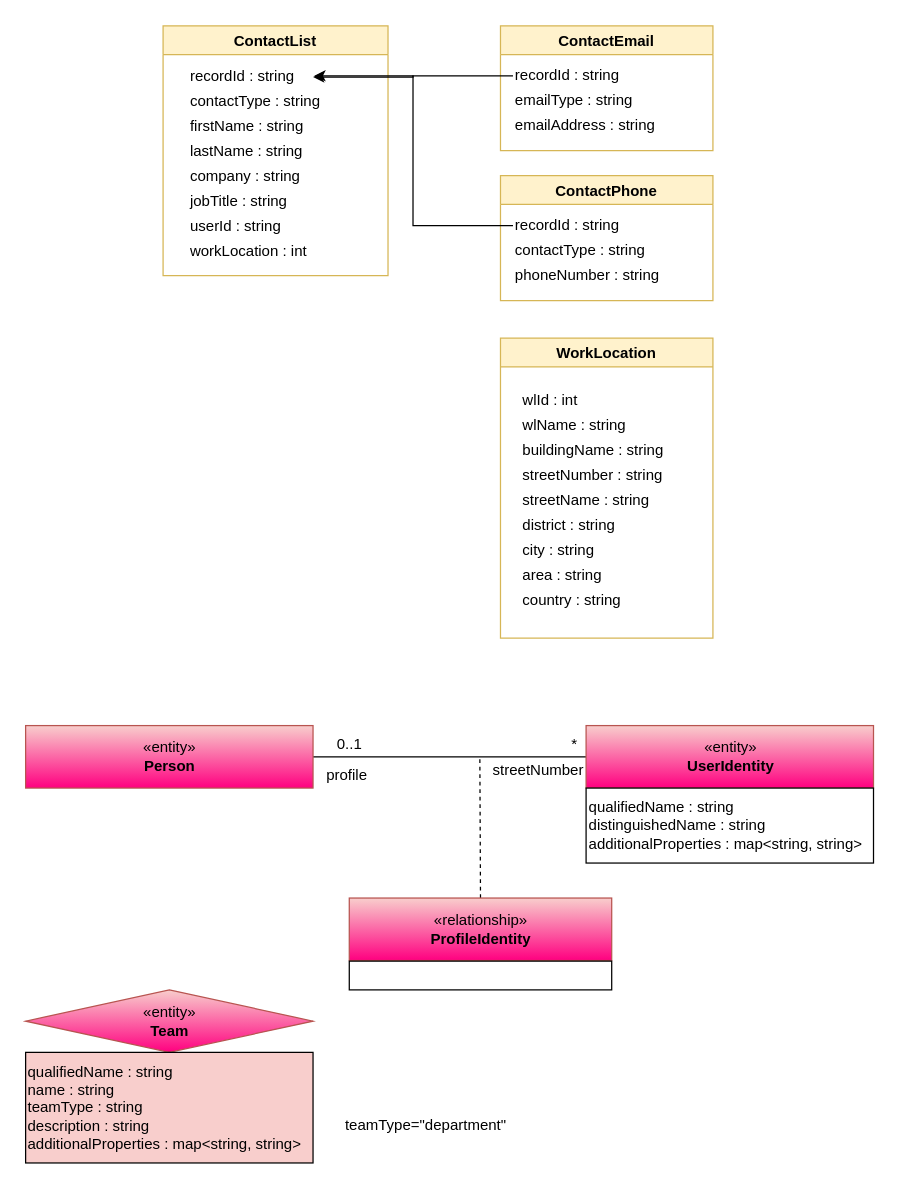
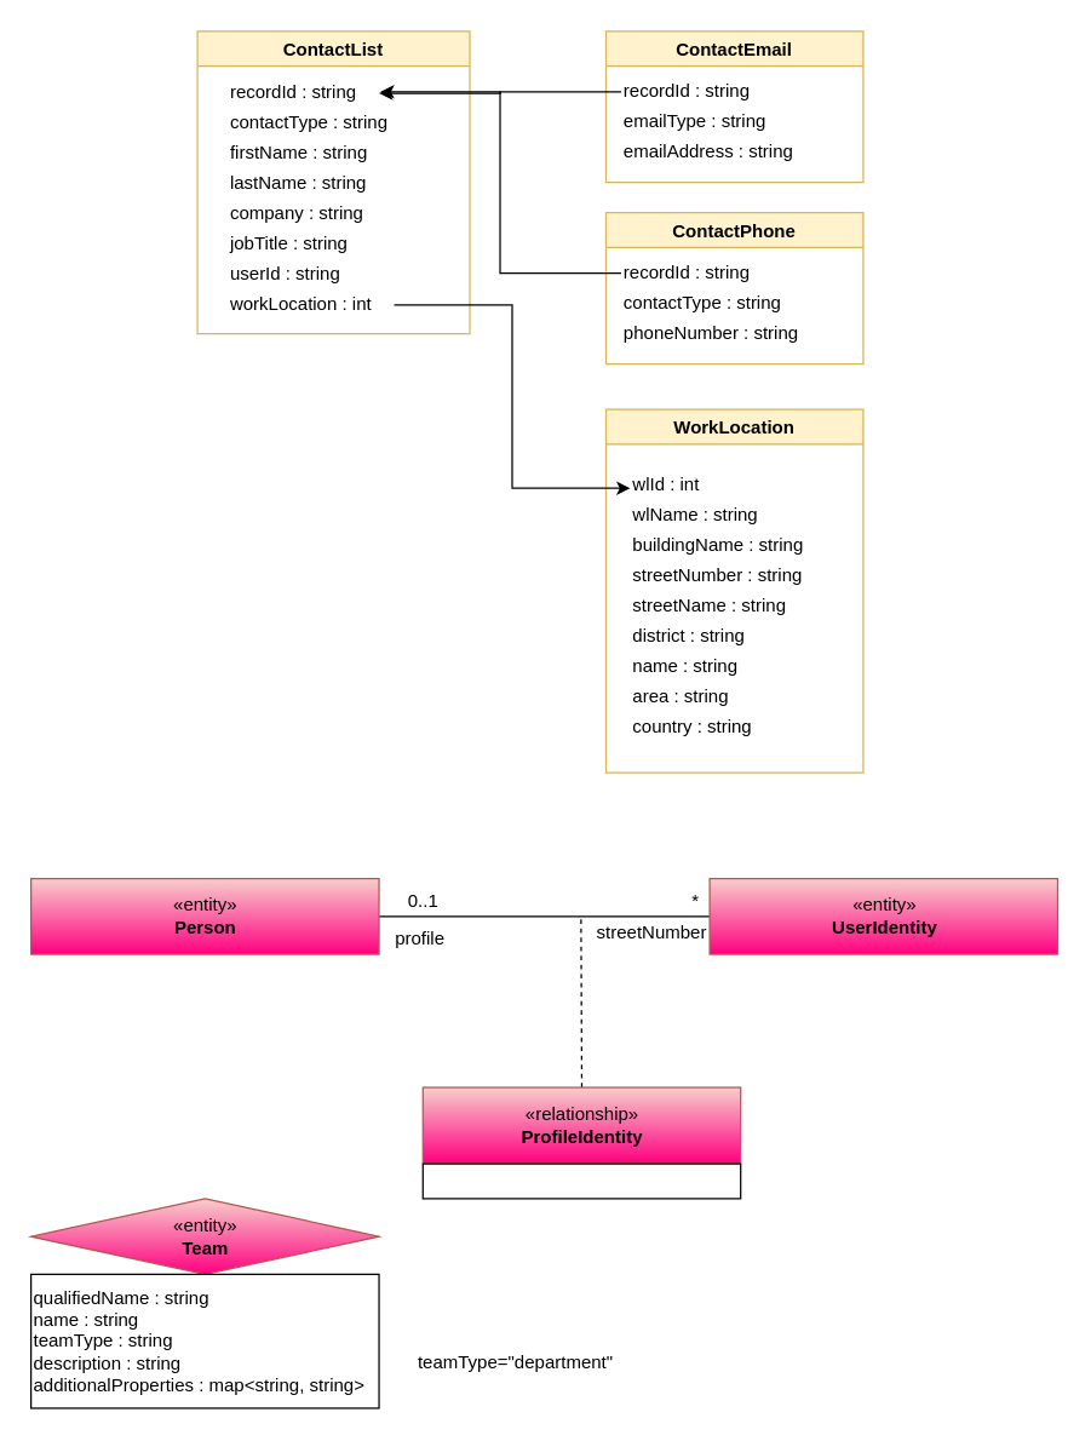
+ <mxCell id="29" style="edgeStyle=orthogonalEdgeStyle;rounded=0;orthogonalLoop=1;jettySize=auto;html=1;entryX=0;entryY=0.6;entryDx=0;entryDy=0;entryPerimeter=0;" edge="1" parent="1" source="9" target="24"><mxGeometry relative="1" as="geometry" /></mxCell>
- <mxCell id="26" value="city : string" style="text;html=1;align=left;verticalAlign=middle;resizable=0;points=[];autosize=1;strokeColor=none;fillColor=none;" vertex="1" parent="19"><mxGeometry x="16" y="160" width="70" height="20" as="geometry" /></mxCell>
+ <mxCell id="26" value="name : string" style="text;html=1;align=left;verticalAlign=middle;resizable=0;points=[];autosize=1;strokeColor=none;fillColor=none;" vertex="1" parent="19"><mxGeometry x="16" y="160" width="70" height="20" as="geometry" /></mxCell>
- <mxCell id="35" value="qualifiedName : string&lt;br&gt;distinguishedName : string&lt;br&gt;additionalProperties : map&amp;lt;string, string&amp;gt;" style="rounded=0;whiteSpace=wrap;html=1;align=left;" vertex="1" parent="1"><mxGeometry x="468.5" y="630" width="230" height="60" as="geometry" /></mxCell>
- <mxCell id="44" value="qualifiedName : string&lt;br&gt;name : string&lt;br&gt;teamType : string&lt;br&gt;description : string&lt;br&gt;additionalProperties : map&amp;lt;string, string&amp;gt;" style="rounded=0;whiteSpace=wrap;html=1;align=left;fillColor=#f8cecc;" vertex="1" parent="1"><mxGeometry x="20" y="841.5" width="230" height="88.5" as="geometry" /></mxCell>
+ <mxCell id="44" value="qualifiedName : string&lt;br&gt;name : string&lt;br&gt;teamType : string&lt;br&gt;description : string&lt;br&gt;additionalProperties : map&amp;lt;string, string&amp;gt;" style="rounded=0;whiteSpace=wrap;html=1;align=left;" vertex="1" parent="1"><mxGeometry x="20" y="841.5" width="230" height="88.5" as="geometry" /></mxCell>
